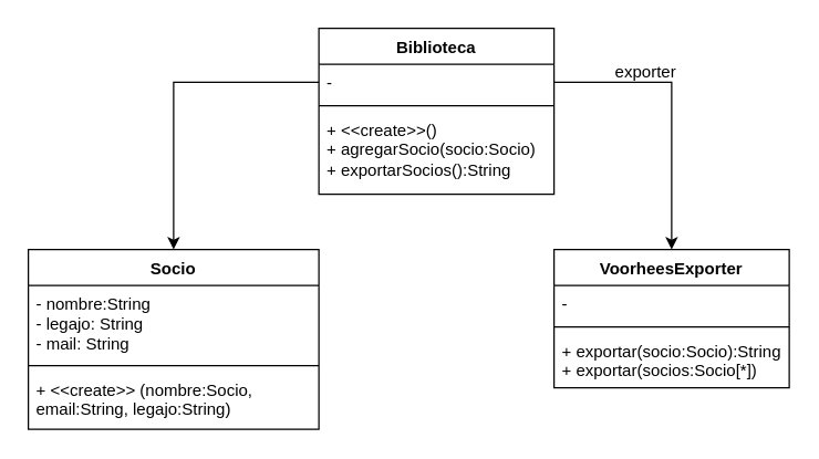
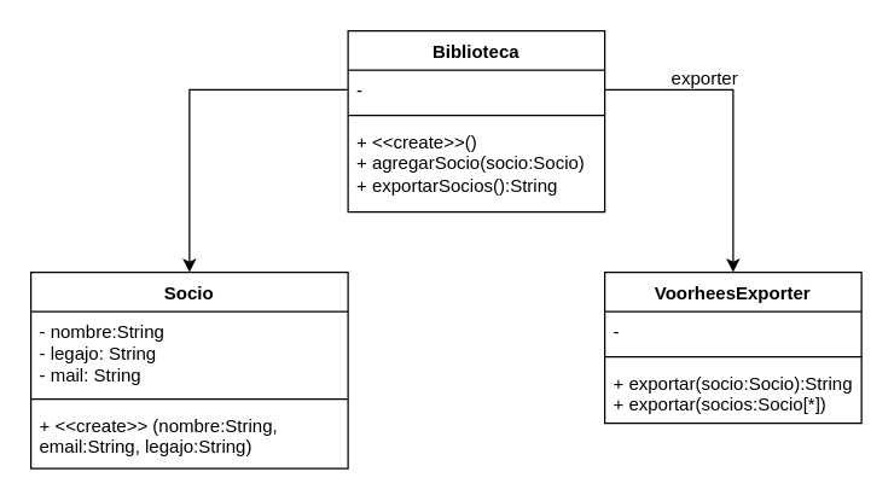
- <mxCell id="9" value="+ &amp;lt;&amp;lt;create&amp;gt;&amp;gt; (nombre:Socio, email:String, legajo:String)" style="text;strokeColor=none;fillColor=none;align=left;verticalAlign=top;spacingLeft=4;spacingRight=4;overflow=hidden;rotatable=0;points=[[0,0.5],[1,0.5]];portConstraint=eastwest;whiteSpace=wrap;html=1;" vertex="1" parent="6"><mxGeometry y="88" width="210" height="42" as="geometry" /></mxCell>
+ <mxCell id="9" value="+ &amp;lt;&amp;lt;create&amp;gt;&amp;gt; (nombre:String, email:String, legajo:String)" style="text;strokeColor=none;fillColor=none;align=left;verticalAlign=top;spacingLeft=4;spacingRight=4;overflow=hidden;rotatable=0;points=[[0,0.5],[1,0.5]];portConstraint=eastwest;whiteSpace=wrap;html=1;" vertex="1" parent="6"><mxGeometry y="88" width="210" height="42" as="geometry" /></mxCell>
